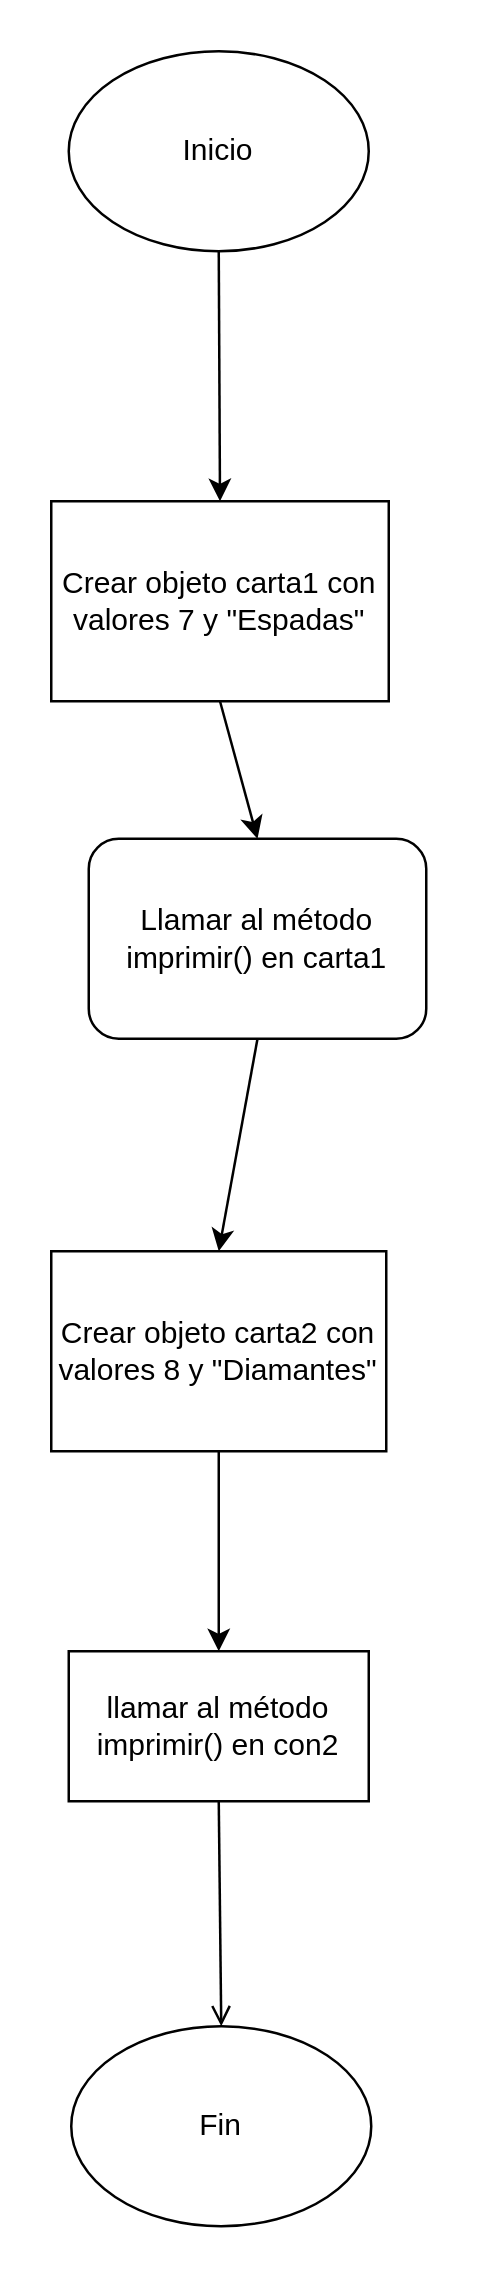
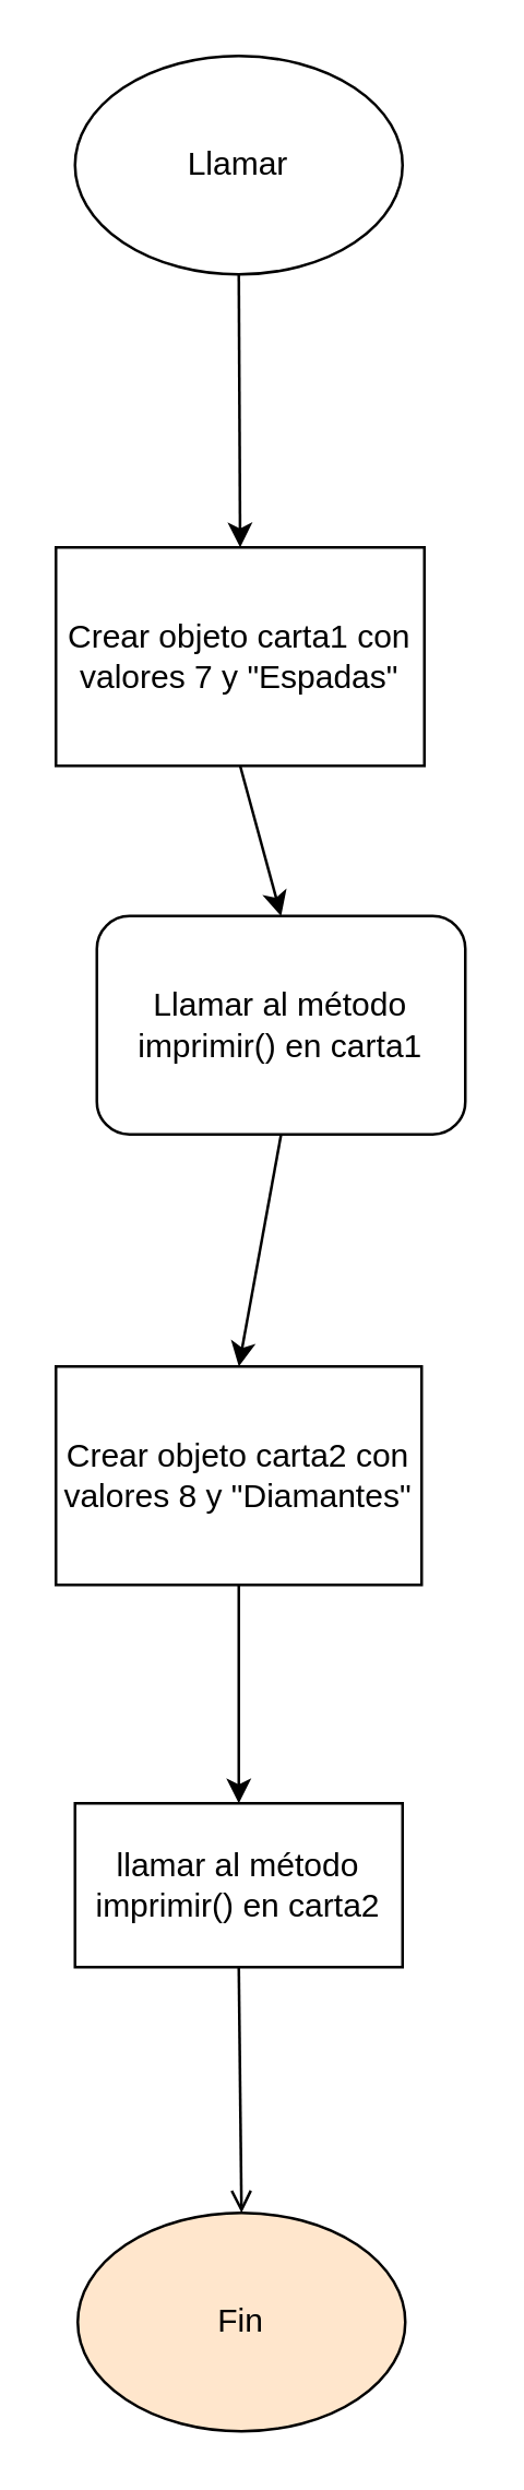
- <mxCell id="2" value="Inicio" style="ellipse;whiteSpace=wrap;html=1;" vertex="1" parent="1"><mxGeometry x="27" y="20" width="120" height="80" as="geometry" /></mxCell>
+ <mxCell id="2" value="Llamar" style="ellipse;whiteSpace=wrap;html=1;" vertex="1" parent="1"><mxGeometry x="27" y="20" width="120" height="80" as="geometry" /></mxCell>
- <mxCell id="6" value="llamar al método imprimir() en con2" style="rounded=0;whiteSpace=wrap;html=1;" vertex="1" parent="1"><mxGeometry x="27" y="660" width="120" height="60" as="geometry" /></mxCell>
+ <mxCell id="6" value="llamar al método imprimir() en carta2" style="rounded=0;whiteSpace=wrap;html=1;" vertex="1" parent="1"><mxGeometry x="27" y="660" width="120" height="60" as="geometry" /></mxCell>
- <mxCell id="7" value="Fin" style="ellipse;whiteSpace=wrap;html=1;" vertex="1" parent="1"><mxGeometry x="28" y="810" width="120" height="80" as="geometry" /></mxCell>
+ <mxCell id="7" value="Fin" style="ellipse;whiteSpace=wrap;html=1;fillColor=#ffe6cc;" vertex="1" parent="1"><mxGeometry x="28" y="810" width="120" height="80" as="geometry" /></mxCell>
